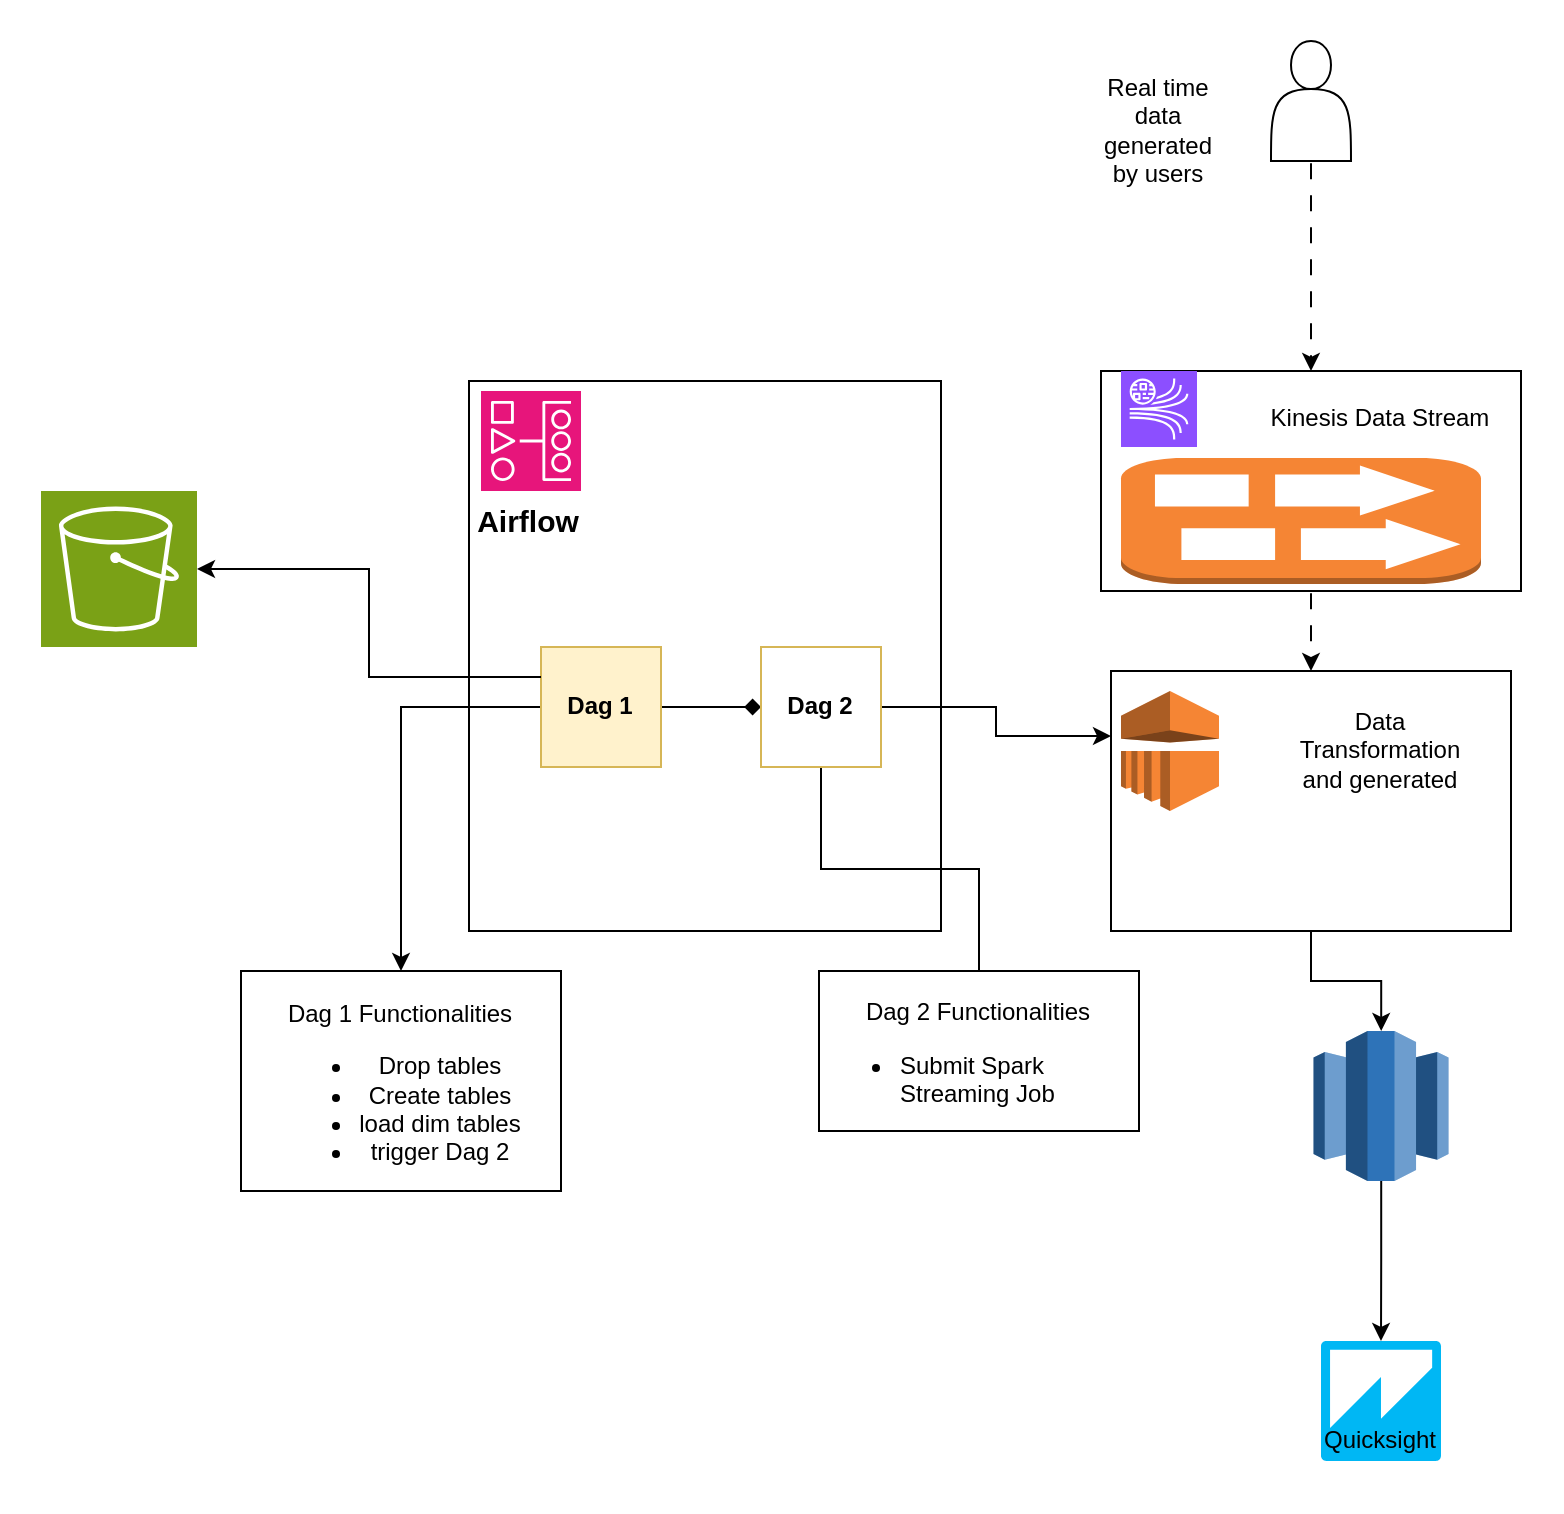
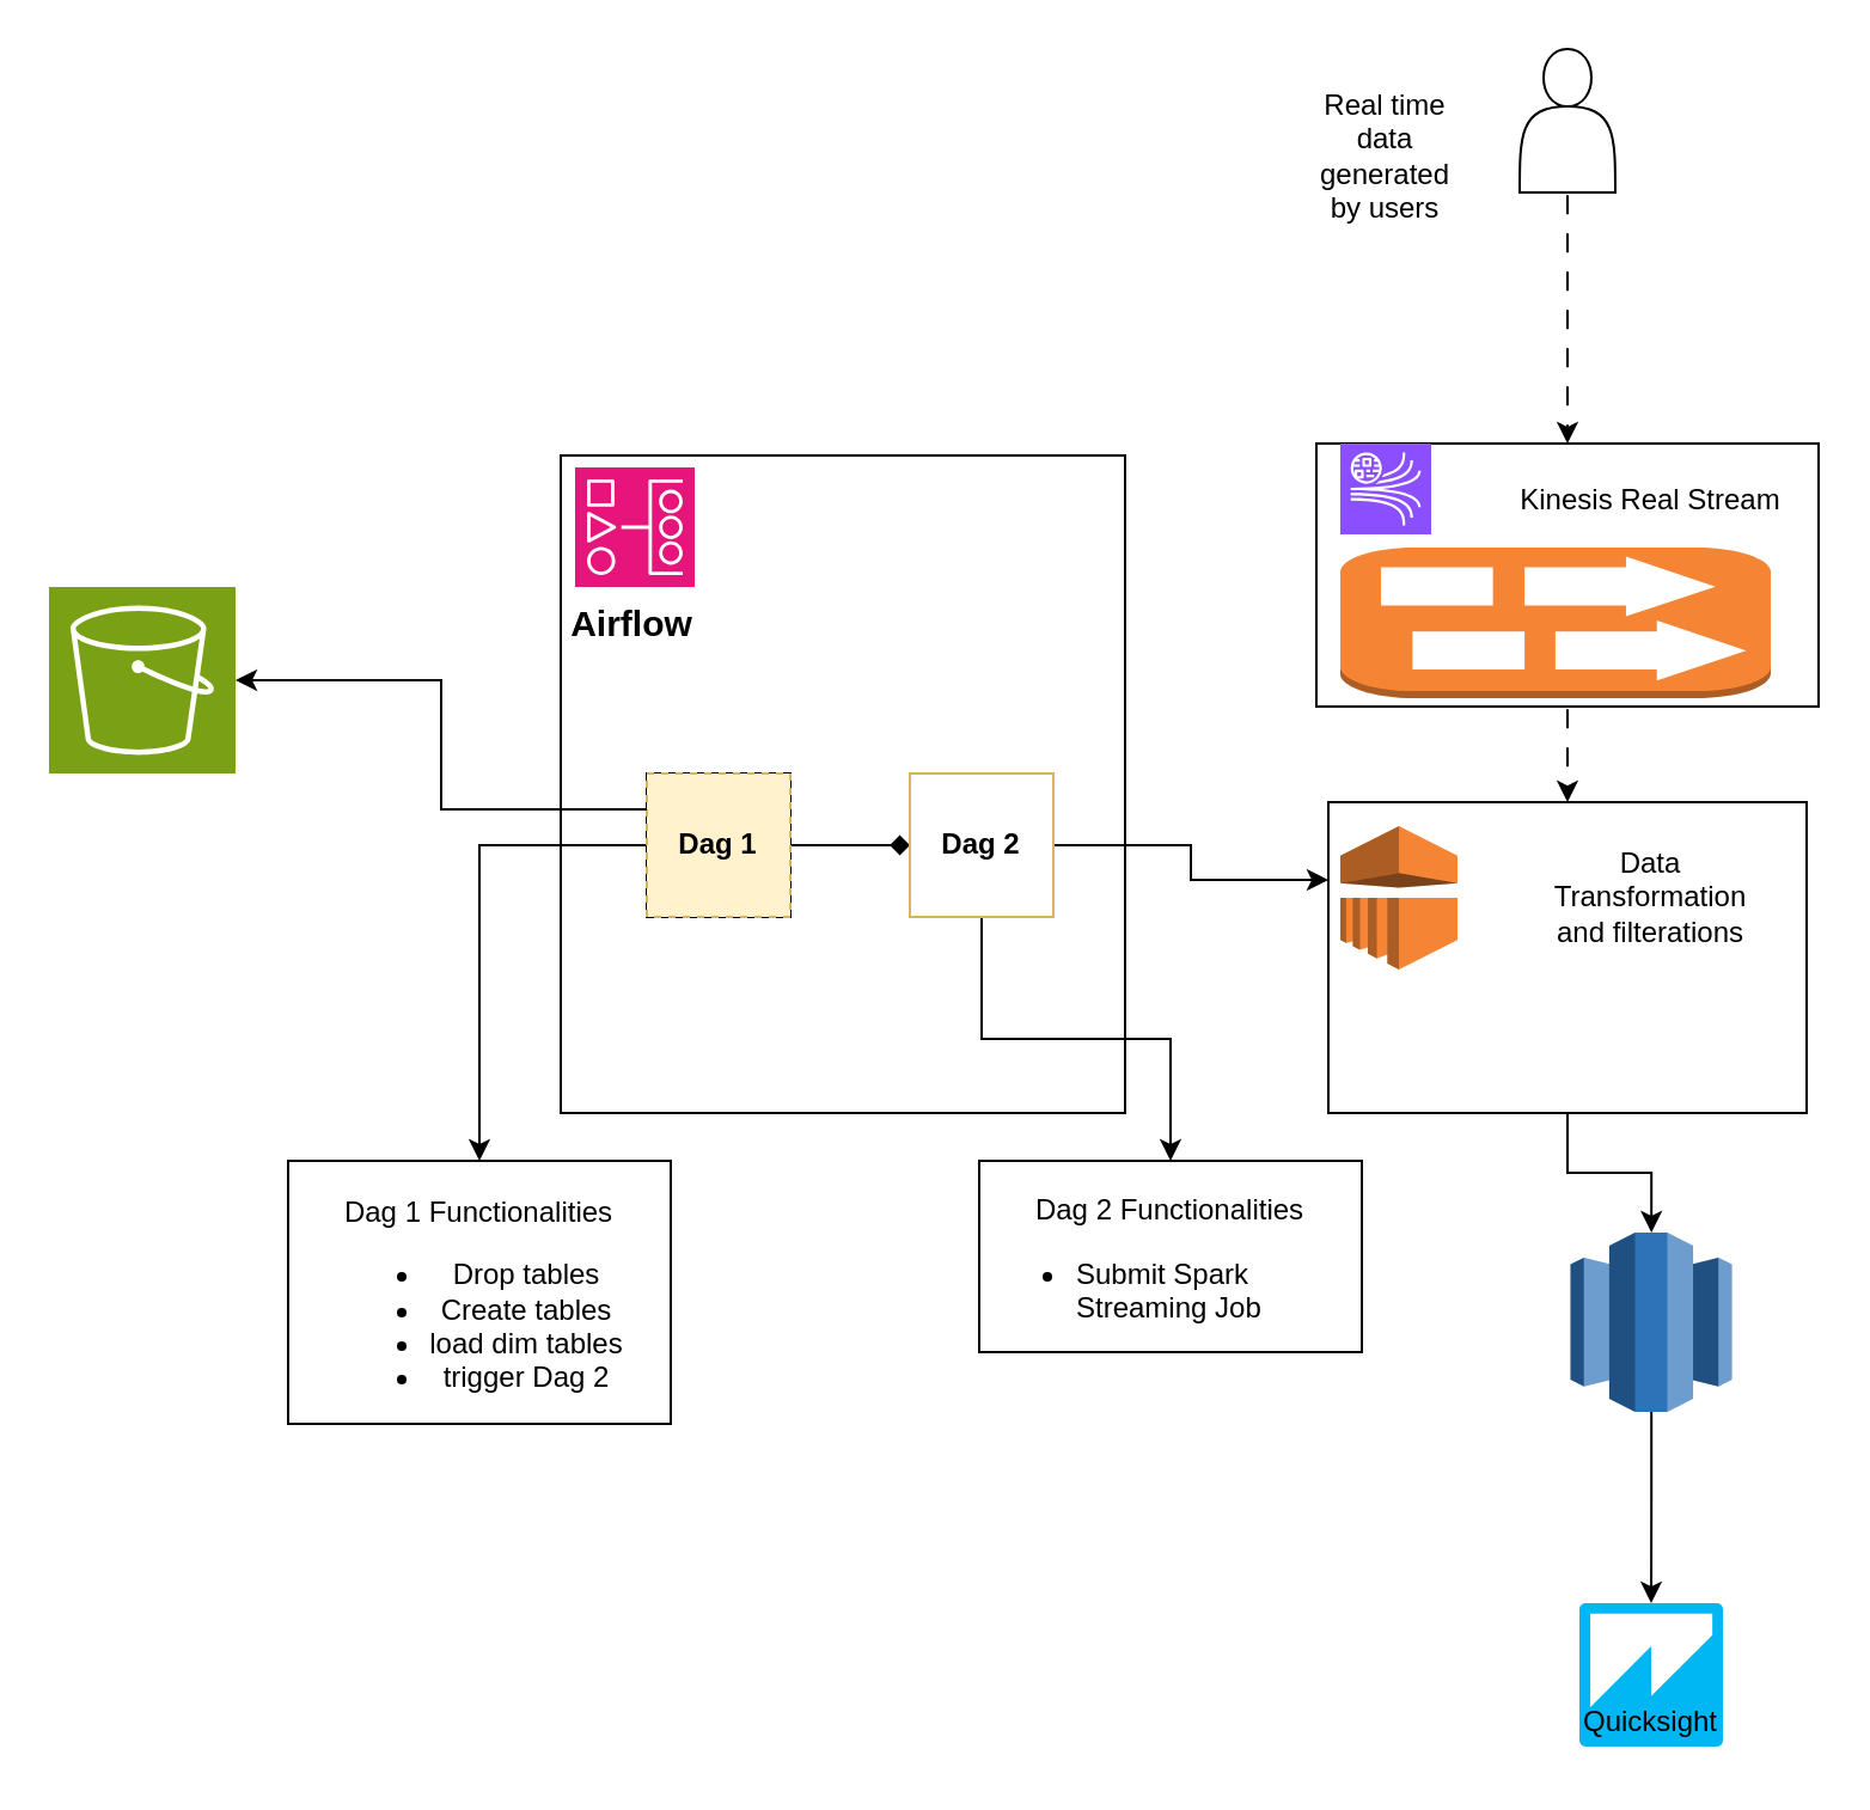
- <mxCell id="21" value="Kinesis Data Stream" style="text;strokeColor=none;align=center;fillColor=none;html=1;verticalAlign=middle;whiteSpace=wrap;rounded=0;" vertex="1" parent="1"><mxGeometry x="630" y="188.5" width="120" height="40" as="geometry" /></mxCell>
+ <mxCell id="21" value="Kinesis Real Stream" style="text;strokeColor=none;align=center;fillColor=none;html=1;verticalAlign=middle;whiteSpace=wrap;rounded=0;" vertex="1" parent="1"><mxGeometry x="630" y="188.5" width="120" height="40" as="geometry" /></mxCell>
- <mxCell id="13" value="&lt;b&gt;Dag 1&lt;/b&gt;" style="rounded=0;whiteSpace=wrap;html=1;fillColor=#fff2cc;strokeColor=#d6b656;" vertex="1" parent="1"><mxGeometry x="270" y="323" width="60" height="60" as="geometry" /></mxCell>
+ <mxCell id="13" value="&lt;b&gt;Dag 1&lt;/b&gt;" style="rounded=0;whiteSpace=wrap;html=1;fillColor=#fff2cc;strokeColor=#d6b656;dashed=1;" vertex="1" parent="1"><mxGeometry x="270" y="323" width="60" height="60" as="geometry" /></mxCell>
- <mxCell id="26" value="Data Transformation and generated" style="text;strokeColor=none;align=center;fillColor=none;html=1;verticalAlign=middle;whiteSpace=wrap;rounded=0;" vertex="1" parent="1"><mxGeometry x="660" y="360" width="60" height="30" as="geometry" /></mxCell>
+ <mxCell id="26" value="Data Transformation and filterations" style="text;strokeColor=none;align=center;fillColor=none;html=1;verticalAlign=middle;whiteSpace=wrap;rounded=0;" vertex="1" parent="1"><mxGeometry x="660" y="360" width="60" height="30" as="geometry" /></mxCell>
- <mxCell id="14" style="edgeStyle=orthogonalEdgeStyle;rounded=0;orthogonalLoop=1;jettySize=auto;html=1;entryX=0.5;entryY=0;entryDx=0;entryDy=0;endArrow=none;" edge="1" parent="1" source="16" target="18"><mxGeometry relative="1" as="geometry" /></mxCell>
+ <mxCell id="14" style="edgeStyle=orthogonalEdgeStyle;rounded=0;orthogonalLoop=1;jettySize=auto;html=1;entryX=0.5;entryY=0;entryDx=0;entryDy=0;" edge="1" parent="1" source="16" target="18"><mxGeometry relative="1" as="geometry" /></mxCell>
